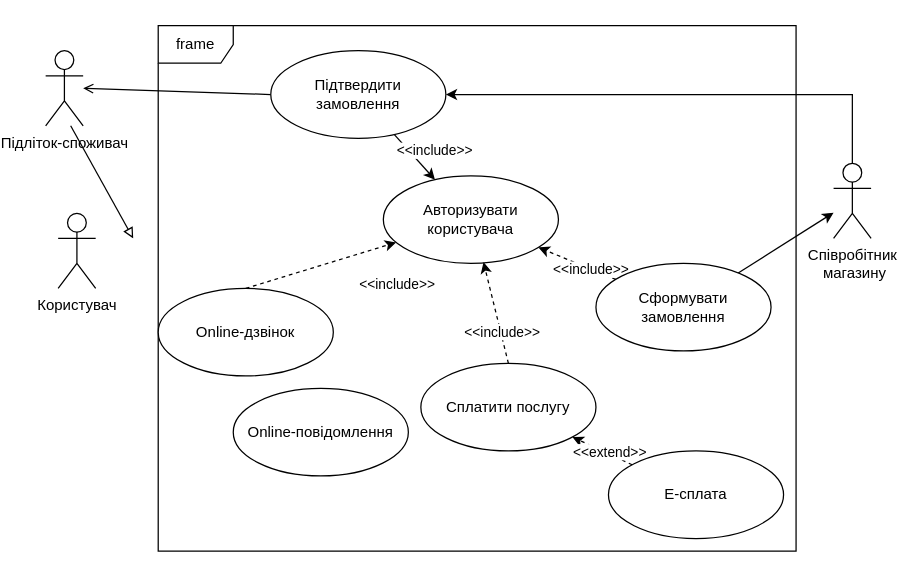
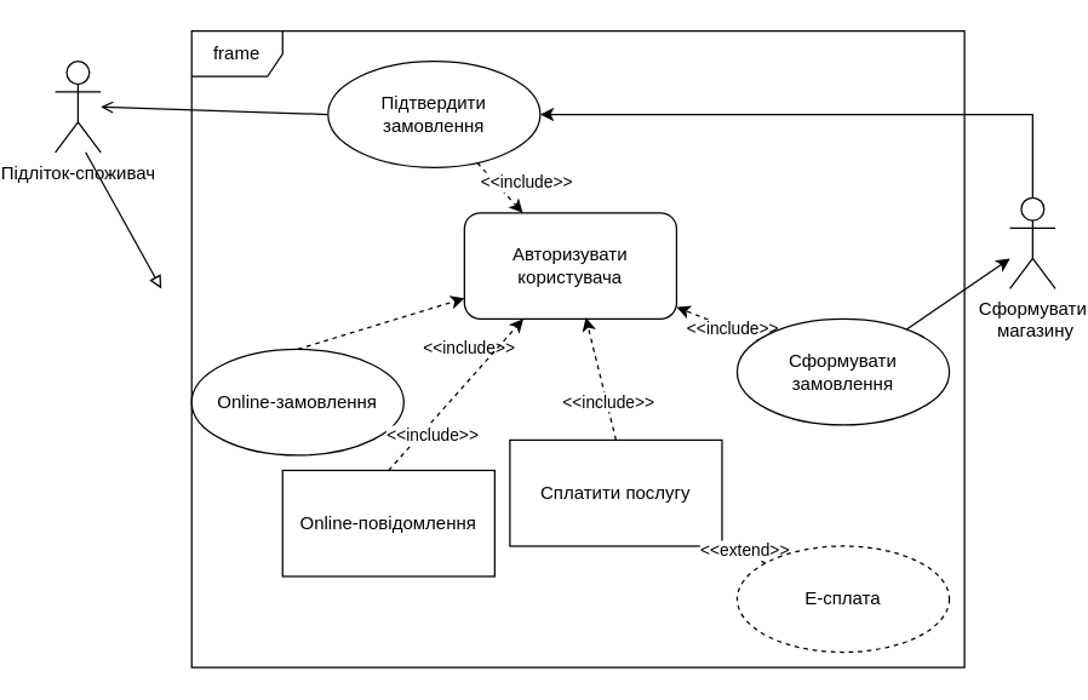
- <mxCell id="26" style="edgeStyle=none;rounded=0;orthogonalLoop=1;jettySize=auto;html=1;dashed=0;fontFamily=Helvetica;endArrow=classic;endFill=1;" parent="1" source="27" target="8" edge="1"><mxGeometry relative="1" as="geometry" /></mxCell>
+ <mxCell id="26" style="edgeStyle=none;rounded=0;orthogonalLoop=1;jettySize=auto;html=1;dashed=1;fontFamily=Helvetica;endArrow=classic;endFill=1;" parent="1" source="27" target="8" edge="1"><mxGeometry relative="1" as="geometry" /></mxCell>
- <mxCell id="8" value="Авторизувати користувача" style="ellipse;whiteSpace=wrap;html=1;" parent="1" vertex="1"><mxGeometry x="290" y="140" width="140" height="70" as="geometry" /></mxCell>
+ <mxCell id="8" value="Авторизувати користувача" style="whiteSpace=wrap;html=1;rounded=1;" parent="1" vertex="1"><mxGeometry x="290" y="140" width="140" height="70" as="geometry" /></mxCell>
- <mxCell id="6" value="Користувач" style="shape=umlActor;verticalLabelPosition=bottom;verticalAlign=top;html=1;outlineConnect=0;" parent="1" vertex="1"><mxGeometry x="30" y="170" width="30" height="60" as="geometry" /></mxCell>
- <mxCell id="5" value="Співробітник&lt;br&gt;&amp;nbsp;магазину" style="shape=umlActor;verticalLabelPosition=bottom;verticalAlign=top;html=1;outlineConnect=0;strokeWidth=1;" parent="1" vertex="1"><mxGeometry x="650" y="130" width="30" height="60" as="geometry" /></mxCell>
+ <mxCell id="5" value="Cформувати&lt;br&gt;&amp;nbsp;магазину" style="shape=umlActor;verticalLabelPosition=bottom;verticalAlign=top;html=1;outlineConnect=0;strokeWidth=1;" parent="1" vertex="1"><mxGeometry x="650" y="130" width="30" height="60" as="geometry" /></mxCell>
- <mxCell id="21" value="Cформувати замовлення" style="ellipse;whiteSpace=wrap;html=1;" parent="1" vertex="1"><mxGeometry x="460" y="210" width="140" height="70" as="geometry" /></mxCell>
+ <mxCell id="21" value="Cформувати замовлення" style="ellipse;whiteSpace=wrap;html=1;" parent="1" vertex="1"><mxGeometry x="470" y="210" width="140" height="70" as="geometry" /></mxCell>
+ <mxCell id="22" style="edgeStyle=none;rounded=0;orthogonalLoop=1;jettySize=auto;html=1;exitX=0.5;exitY=0;exitDx=0;exitDy=0;dashed=1;fontFamily=Helvetica;" parent="1" source="24" target="8" edge="1"><mxGeometry relative="1" as="geometry" /></mxCell>
+ <mxCell id="23" value="&amp;lt;&amp;lt;include&amp;gt;&amp;gt;" style="edgeLabel;html=1;align=center;verticalAlign=middle;resizable=0;points=[];fontFamily=Helvetica;" parent="22" connectable="0" vertex="1"><mxGeometry x="-0.325" y="-1" relative="1" as="geometry"><mxPoint x="-2" y="9" as="offset" /></mxGeometry></mxCell>
- <mxCell id="14" value="Online-дзвінок" style="ellipse;whiteSpace=wrap;html=1;" parent="1" vertex="1"><mxGeometry x="110" y="230" width="140" height="70" as="geometry" /></mxCell>
+ <mxCell id="14" value="Online-замовлення" style="ellipse;whiteSpace=wrap;html=1;" parent="1" vertex="1"><mxGeometry x="110" y="230" width="140" height="70" as="geometry" /></mxCell>
- <mxCell id="11" value="Сплатити послугу" style="ellipse;whiteSpace=wrap;html=1;" parent="1" vertex="1"><mxGeometry x="320" y="290" width="140" height="70" as="geometry" /></mxCell>
+ <mxCell id="11" value="Сплатити послугу" style="whiteSpace=wrap;html=1;rounded=0;" parent="1" vertex="1"><mxGeometry x="320" y="290" width="140" height="70" as="geometry" /></mxCell>
- <mxCell id="24" value="Online-повідомлення" style="ellipse;whiteSpace=wrap;html=1;" parent="1" vertex="1"><mxGeometry x="170" y="310" width="140" height="70" as="geometry" /></mxCell>
+ <mxCell id="24" value="Online-повідомлення" style="whiteSpace=wrap;html=1;rounded=0;" parent="1" vertex="1"><mxGeometry x="170" y="310" width="140" height="70" as="geometry" /></mxCell>
- <mxCell id="15" style="edgeStyle=none;rounded=0;orthogonalLoop=1;jettySize=auto;html=1;dashed=1;fontFamily=Helvetica;endArrow=classic;endFill=1;" parent="1" source="17" target="11" edge="1"><mxGeometry relative="1" as="geometry" /></mxCell>
+ <mxCell id="15" style="edgeStyle=none;rounded=0;orthogonalLoop=1;jettySize=auto;html=1;dashed=1;fontFamily=Helvetica;endArrow=open;endFill=1;" parent="1" source="17" target="11" edge="1"><mxGeometry relative="1" as="geometry" /></mxCell>
- <mxCell id="17" value="E-сплата" style="ellipse;whiteSpace=wrap;html=1;" parent="1" vertex="1"><mxGeometry x="470" y="360" width="140" height="70" as="geometry" /></mxCell>
+ <mxCell id="17" value="E-сплата" style="ellipse;whiteSpace=wrap;html=1;dashed=1;" parent="1" vertex="1"><mxGeometry x="470" y="360" width="140" height="70" as="geometry" /></mxCell>
